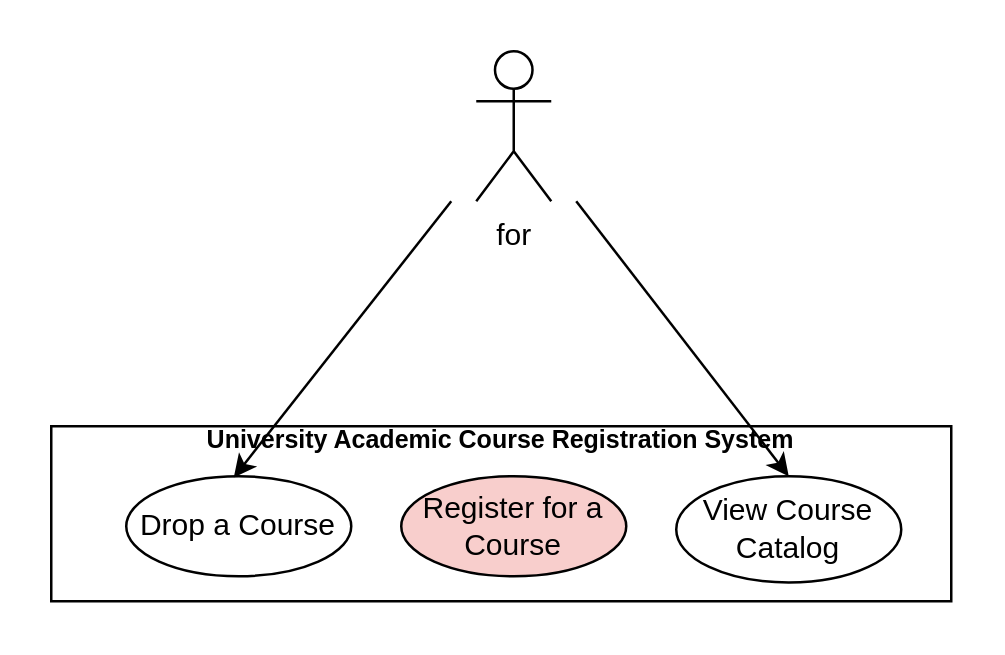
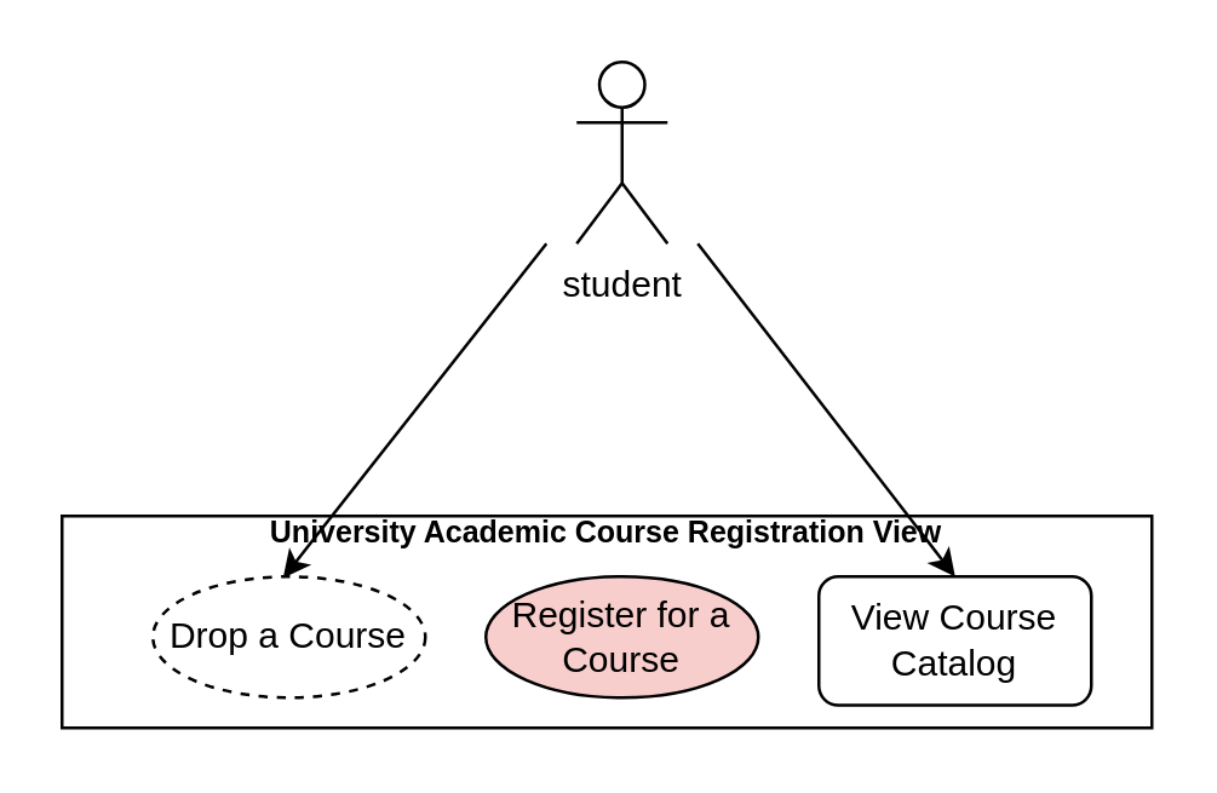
- <mxCell id="2" value="for" style="shape=umlActor;verticalLabelPosition=bottom;verticalAlign=top;html=1;outlineConnect=0;" parent="1" vertex="1"><mxGeometry x="190" y="20" width="30" height="60" as="geometry" /></mxCell>
+ <mxCell id="2" value="student" style="shape=umlActor;verticalLabelPosition=bottom;verticalAlign=top;html=1;outlineConnect=0;" parent="1" vertex="1"><mxGeometry x="190" y="20" width="30" height="60" as="geometry" /></mxCell>
- <mxCell id="9" value="&lt;font style=&quot;font-size: 10px;&quot;&gt;&lt;b&gt;University Academic Course Registration System&lt;/b&gt;&lt;/font&gt;" style="text;html=1;strokeColor=none;fillColor=none;align=center;verticalAlign=middle;whiteSpace=wrap;rounded=0;" parent="1" vertex="1"><mxGeometry x="60" y="160" width="280" height="30" as="geometry" /></mxCell>
+ <mxCell id="9" value="&lt;font style=&quot;font-size: 10px;&quot;&gt;&lt;b&gt;University Academic Course Registration View&lt;/b&gt;&lt;/font&gt;" style="text;html=1;strokeColor=none;fillColor=none;align=center;verticalAlign=middle;whiteSpace=wrap;rounded=0;" parent="1" vertex="1"><mxGeometry x="60" y="160" width="280" height="30" as="geometry" /></mxCell>
- <mxCell id="4" value="Drop a Course" style="ellipse;whiteSpace=wrap;html=1;" parent="1" vertex="1"><mxGeometry x="50" y="190" width="90" height="40" as="geometry" /></mxCell>
+ <mxCell id="4" value="Drop a Course" style="ellipse;whiteSpace=wrap;html=1;dashed=1;" parent="1" vertex="1"><mxGeometry x="50" y="190" width="90" height="40" as="geometry" /></mxCell>
- <mxCell id="6" value="View Course Catalog" style="ellipse;whiteSpace=wrap;html=1;" parent="1" vertex="1"><mxGeometry x="270" y="190" width="90" height="42.5" as="geometry" /></mxCell>
+ <mxCell id="6" value="View Course Catalog" style="whiteSpace=wrap;html=1;rounded=1;" parent="1" vertex="1"><mxGeometry x="270" y="190" width="90" height="42.5" as="geometry" /></mxCell>
